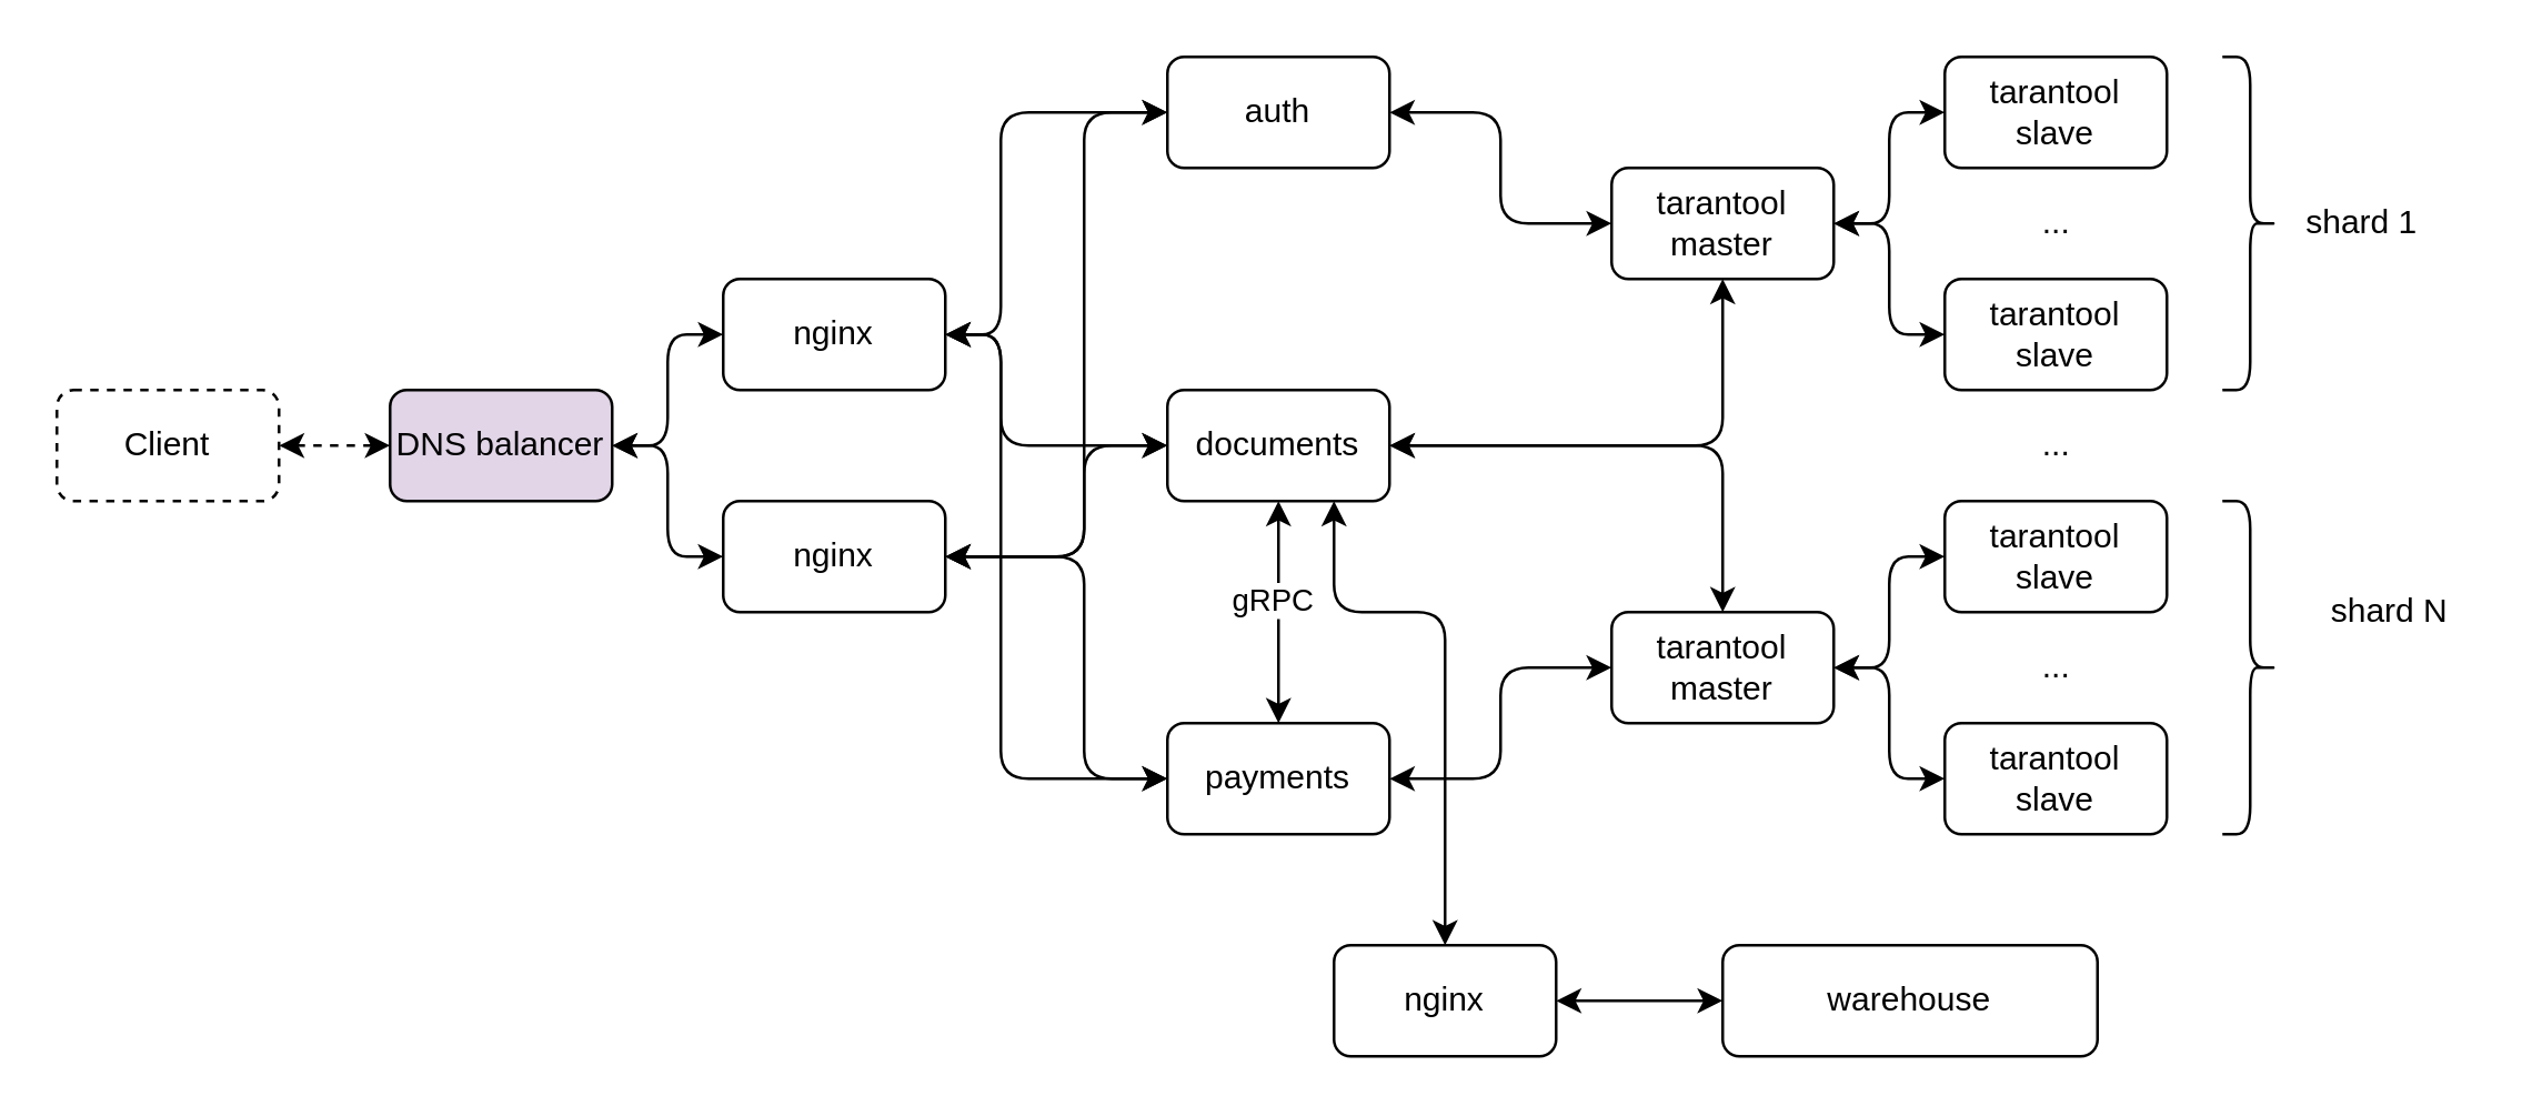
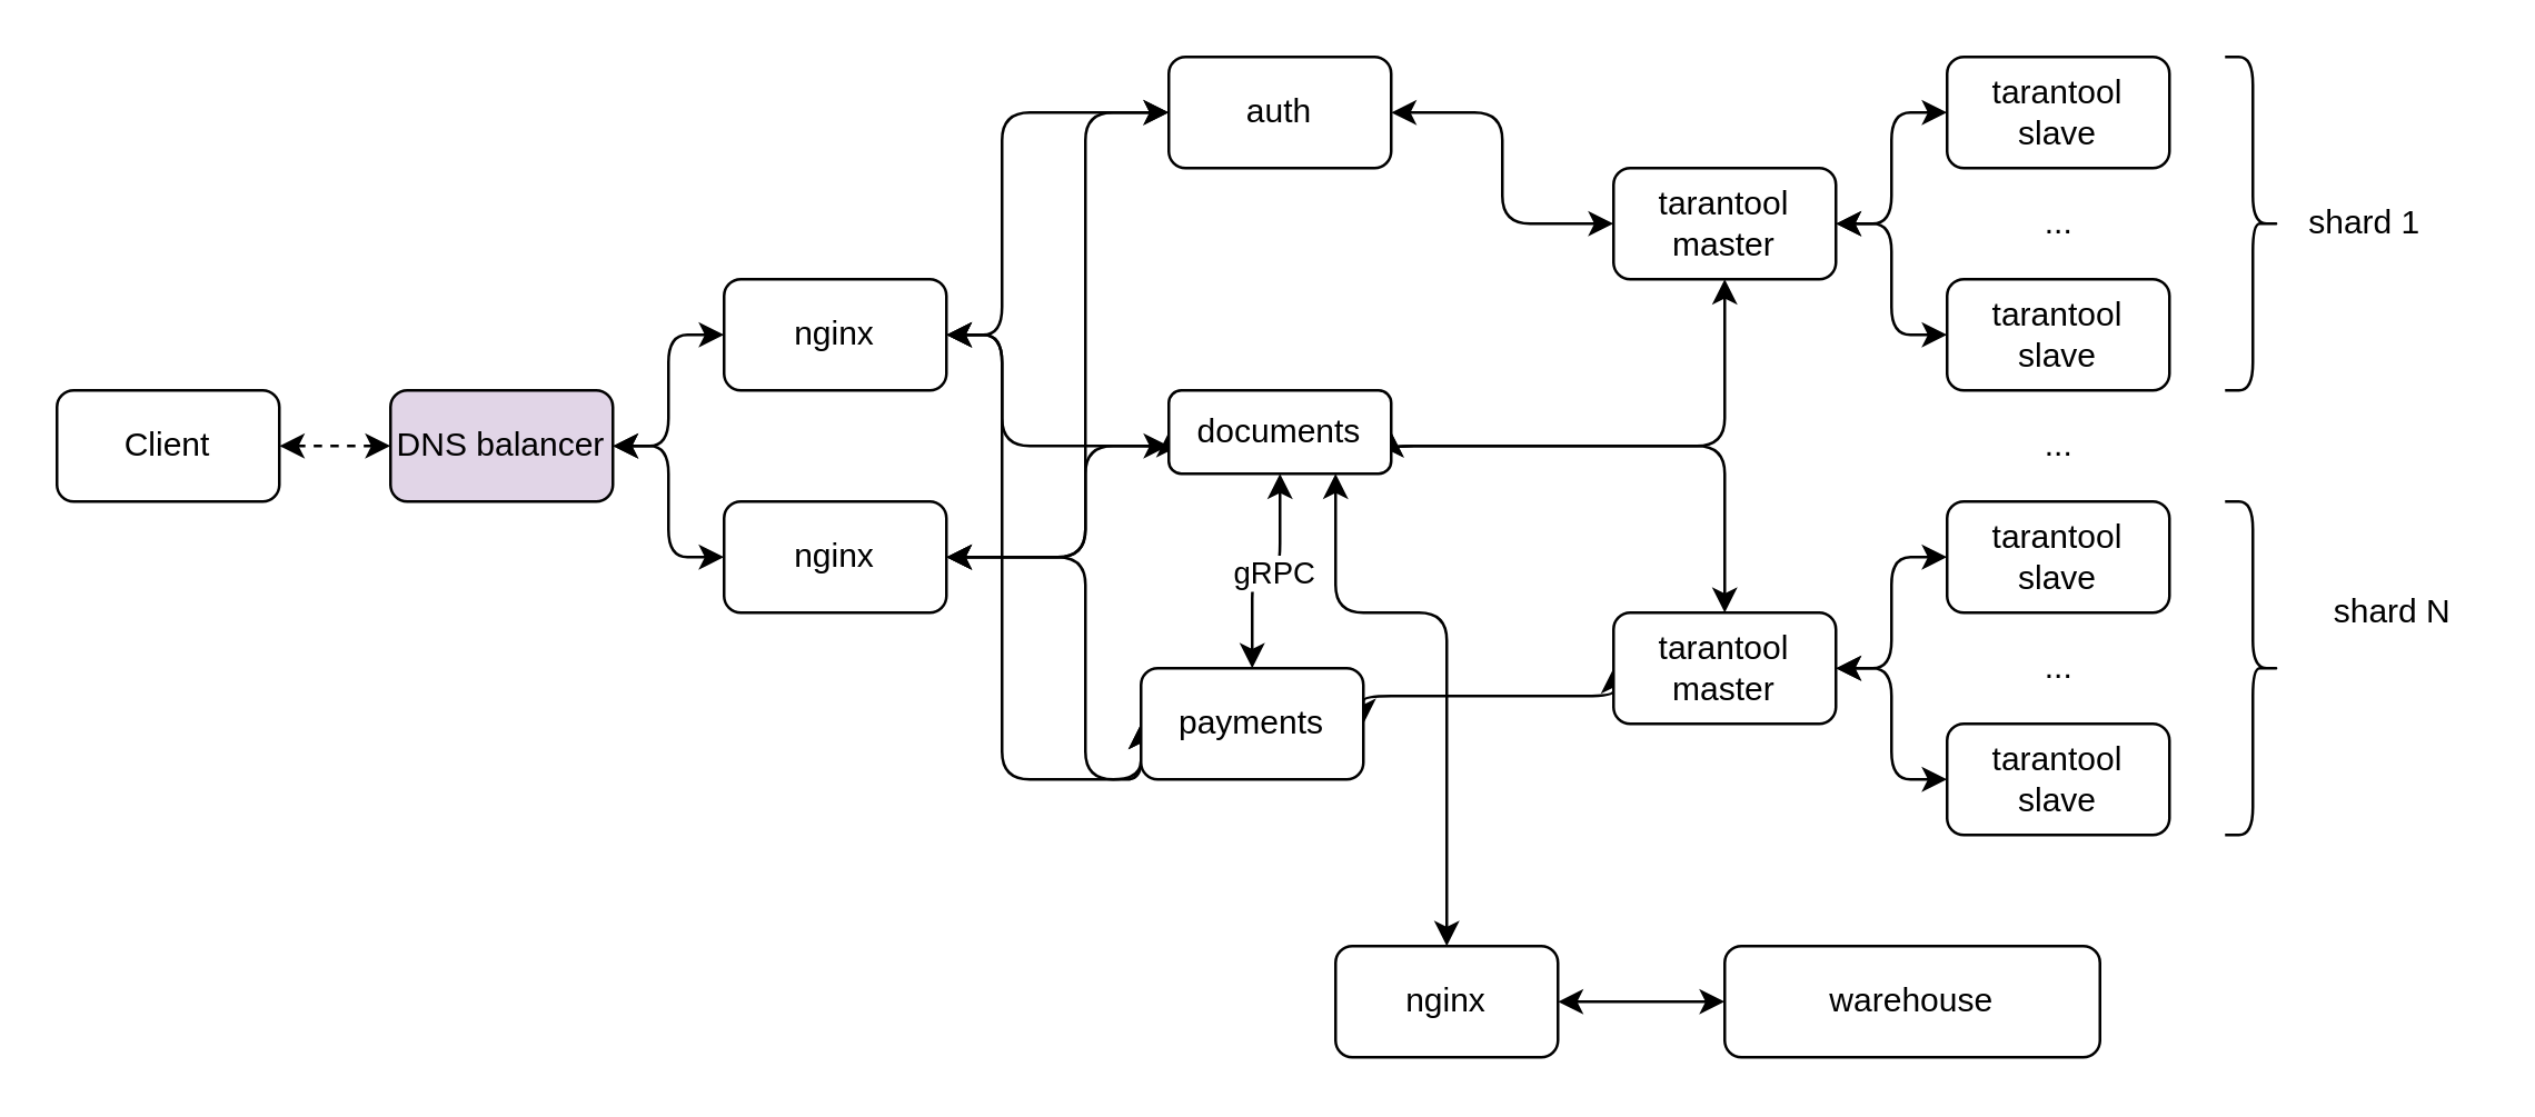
- <mxCell id="3" value="Client" style="rounded=1;whiteSpace=wrap;html=1;dashed=1;" parent="1" vertex="1"><mxGeometry y="140" width="80" height="40" as="geometry" x="20" /></mxCell>
+ <mxCell id="3" value="Client" style="rounded=1;whiteSpace=wrap;html=1;" parent="1" vertex="1"><mxGeometry y="140" width="80" height="40" as="geometry" x="20" /></mxCell>
- <mxCell id="20" value="documents" style="rounded=1;whiteSpace=wrap;html=1;" parent="1" vertex="1"><mxGeometry x="420" y="140" width="80" height="40" as="geometry" /></mxCell>
+ <mxCell id="20" value="documents" style="rounded=1;whiteSpace=wrap;html=1;" parent="1" vertex="1"><mxGeometry x="420" y="140" width="80" height="30" as="geometry" /></mxCell>
- <mxCell id="24" value="payments" style="rounded=1;whiteSpace=wrap;html=1;" parent="1" vertex="1"><mxGeometry x="420" y="260" width="80" height="40" as="geometry" /></mxCell>
+ <mxCell id="24" value="payments" style="rounded=1;whiteSpace=wrap;html=1;" parent="1" vertex="1"><mxGeometry x="410" y="240" width="80" height="40" as="geometry" /></mxCell>
